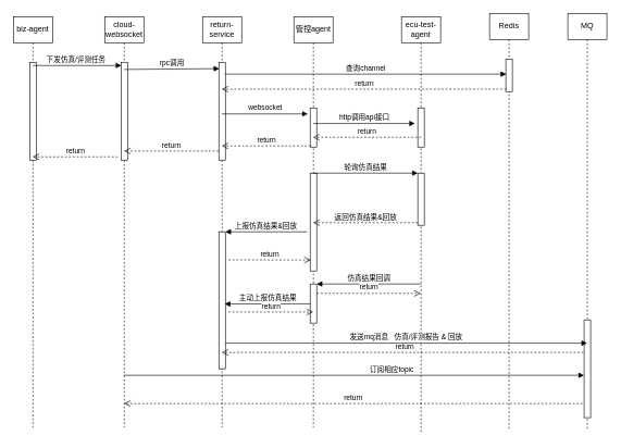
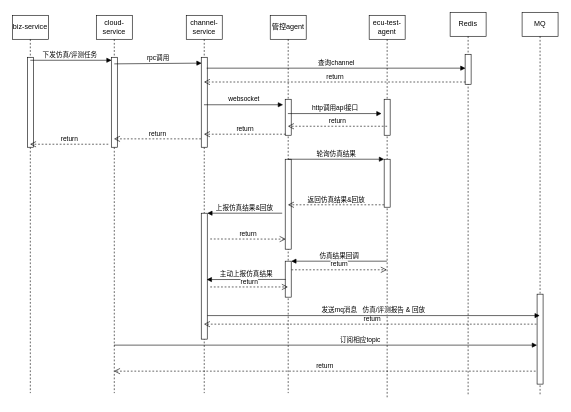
- <mxCell id="33" value="biz-agent" style="shape=umlLifeline;perimeter=lifelinePerimeter;whiteSpace=wrap;html=1;container=1;collapsible=0;recursiveResize=0;outlineConnect=0;" vertex="1" parent="1"><mxGeometry x="20" y="25" width="60" height="630" as="geometry" /></mxCell>
+ <mxCell id="33" value="biz-service" style="shape=umlLifeline;perimeter=lifelinePerimeter;whiteSpace=wrap;html=1;container=1;collapsible=0;recursiveResize=0;outlineConnect=0;" vertex="1" parent="1"><mxGeometry x="20" y="25" width="60" height="630" as="geometry" /></mxCell>
- <mxCell id="2" value="cloud-websocket" style="shape=umlLifeline;perimeter=lifelinePerimeter;whiteSpace=wrap;html=1;container=1;collapsible=0;recursiveResize=0;outlineConnect=0;" vertex="1" parent="1"><mxGeometry x="160" y="25" width="60" height="630" as="geometry" /></mxCell>
+ <mxCell id="2" value="cloud-service" style="shape=umlLifeline;perimeter=lifelinePerimeter;whiteSpace=wrap;html=1;container=1;collapsible=0;recursiveResize=0;outlineConnect=0;" vertex="1" parent="1"><mxGeometry x="160" y="25" width="60" height="630" as="geometry" /></mxCell>
- <mxCell id="4" value="return-service" style="shape=umlLifeline;perimeter=lifelinePerimeter;whiteSpace=wrap;html=1;container=1;collapsible=0;recursiveResize=0;outlineConnect=0;" vertex="1" parent="1"><mxGeometry x="310" y="25" width="60" height="630" as="geometry" /></mxCell>
+ <mxCell id="4" value="channel-service" style="shape=umlLifeline;perimeter=lifelinePerimeter;whiteSpace=wrap;html=1;container=1;collapsible=0;recursiveResize=0;outlineConnect=0;" vertex="1" parent="1"><mxGeometry x="310" y="25" width="60" height="630" as="geometry" /></mxCell>
